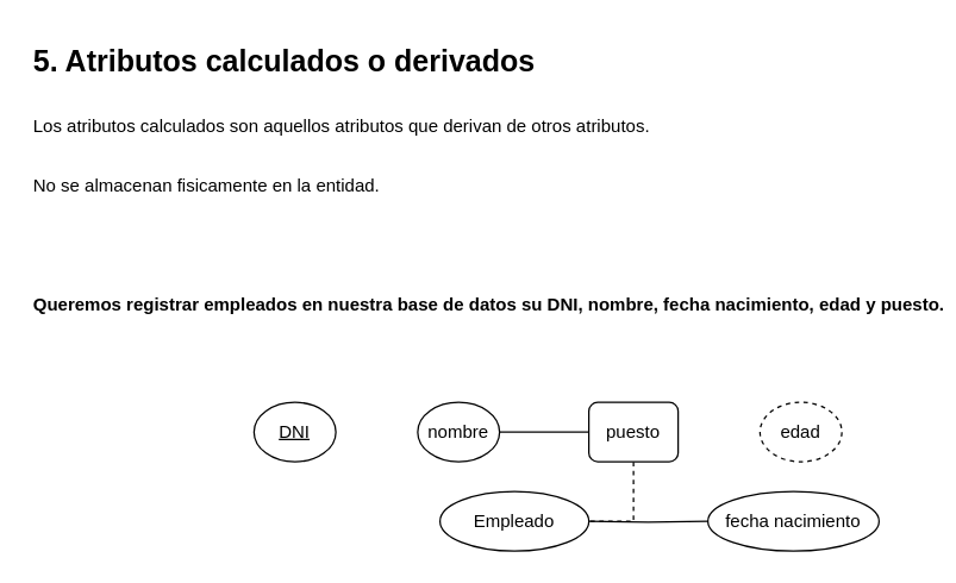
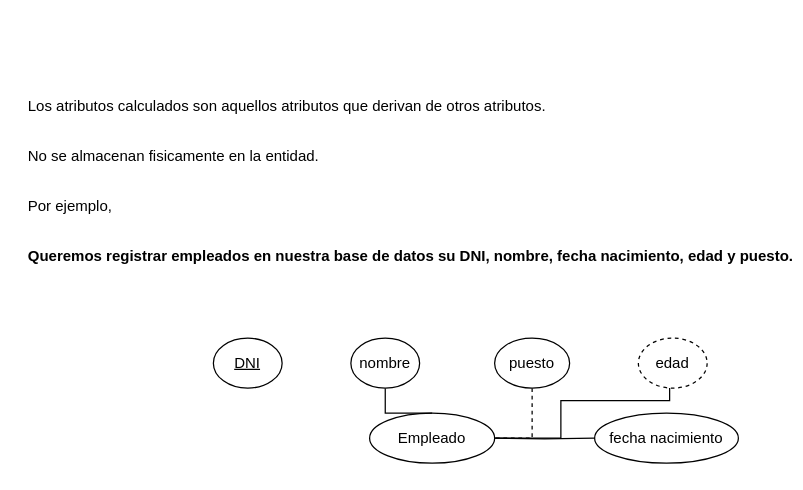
- <mxCell id="2" value="&lt;span style=&quot;background-color: initial;&quot;&gt;5. Atributos calculados o derivados&lt;/span&gt;" style="text;html=1;align=left;verticalAlign=middle;resizable=0;points=[];autosize=1;strokeColor=none;fillColor=none;strokeWidth=0;fontSize=20;fontStyle=1" parent="1" vertex="1"><mxGeometry x="20" y="20" width="330" height="40" as="geometry" /></mxCell>
+ <mxCell id="5" value="Por ejemplo," style="text;html=1;align=left;verticalAlign=middle;resizable=0;points=[];autosize=1;strokeColor=none;fillColor=none;" parent="1" vertex="1"><mxGeometry x="20" y="150" width="90" height="30" as="geometry" /></mxCell>
- <mxCell id="7" style="edgeStyle=orthogonalEdgeStyle;rounded=0;orthogonalLoop=1;jettySize=auto;html=1;endArrow=none;endFill=0;" parent="1" source="8" target="11" edge="1"><mxGeometry relative="1" as="geometry" /></mxCell>
+ <mxCell id="7" style="edgeStyle=orthogonalEdgeStyle;rounded=0;orthogonalLoop=1;jettySize=auto;html=1;endArrow=none;endFill=0;" parent="1" source="8" target="6" edge="1"><mxGeometry relative="1" as="geometry" /></mxCell>
- <mxCell id="11" value="puesto" style="whiteSpace=wrap;html=1;align=center;rounded=1;" parent="1" vertex="1"><mxGeometry x="395" y="270" width="60" height="40" as="geometry" /></mxCell>
+ <mxCell id="11" value="puesto" style="ellipse;whiteSpace=wrap;html=1;align=center;" parent="1" vertex="1"><mxGeometry x="395" y="270" width="60" height="40" as="geometry" /></mxCell>
+ <mxCell id="14" style="edgeStyle=orthogonalEdgeStyle;rounded=0;orthogonalLoop=1;jettySize=auto;html=1;entryX=1;entryY=0.5;entryDx=0;entryDy=0;endArrow=none;endFill=0;" parent="1" source="15" target="6" edge="1"><mxGeometry relative="1" as="geometry"><Array as="points"><mxPoint x="535" y="320" /><mxPoint x="448" y="320" /><mxPoint x="448" y="350" /></Array></mxGeometry></mxCell>
